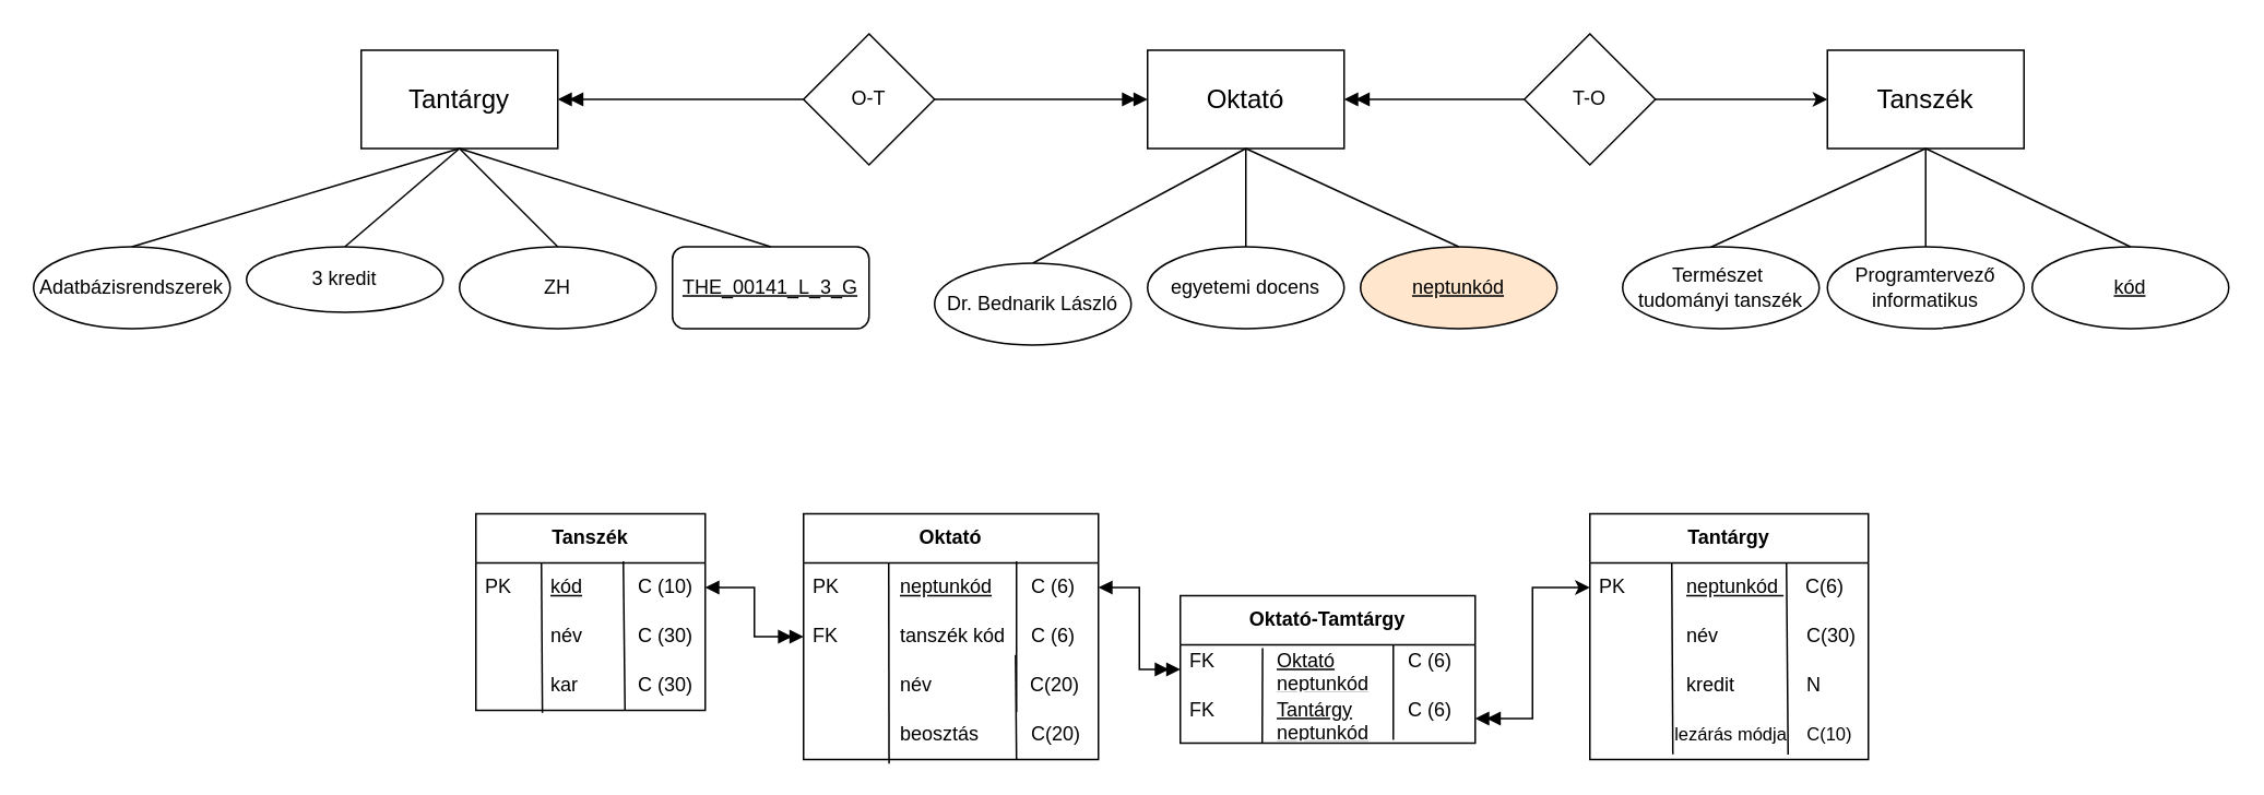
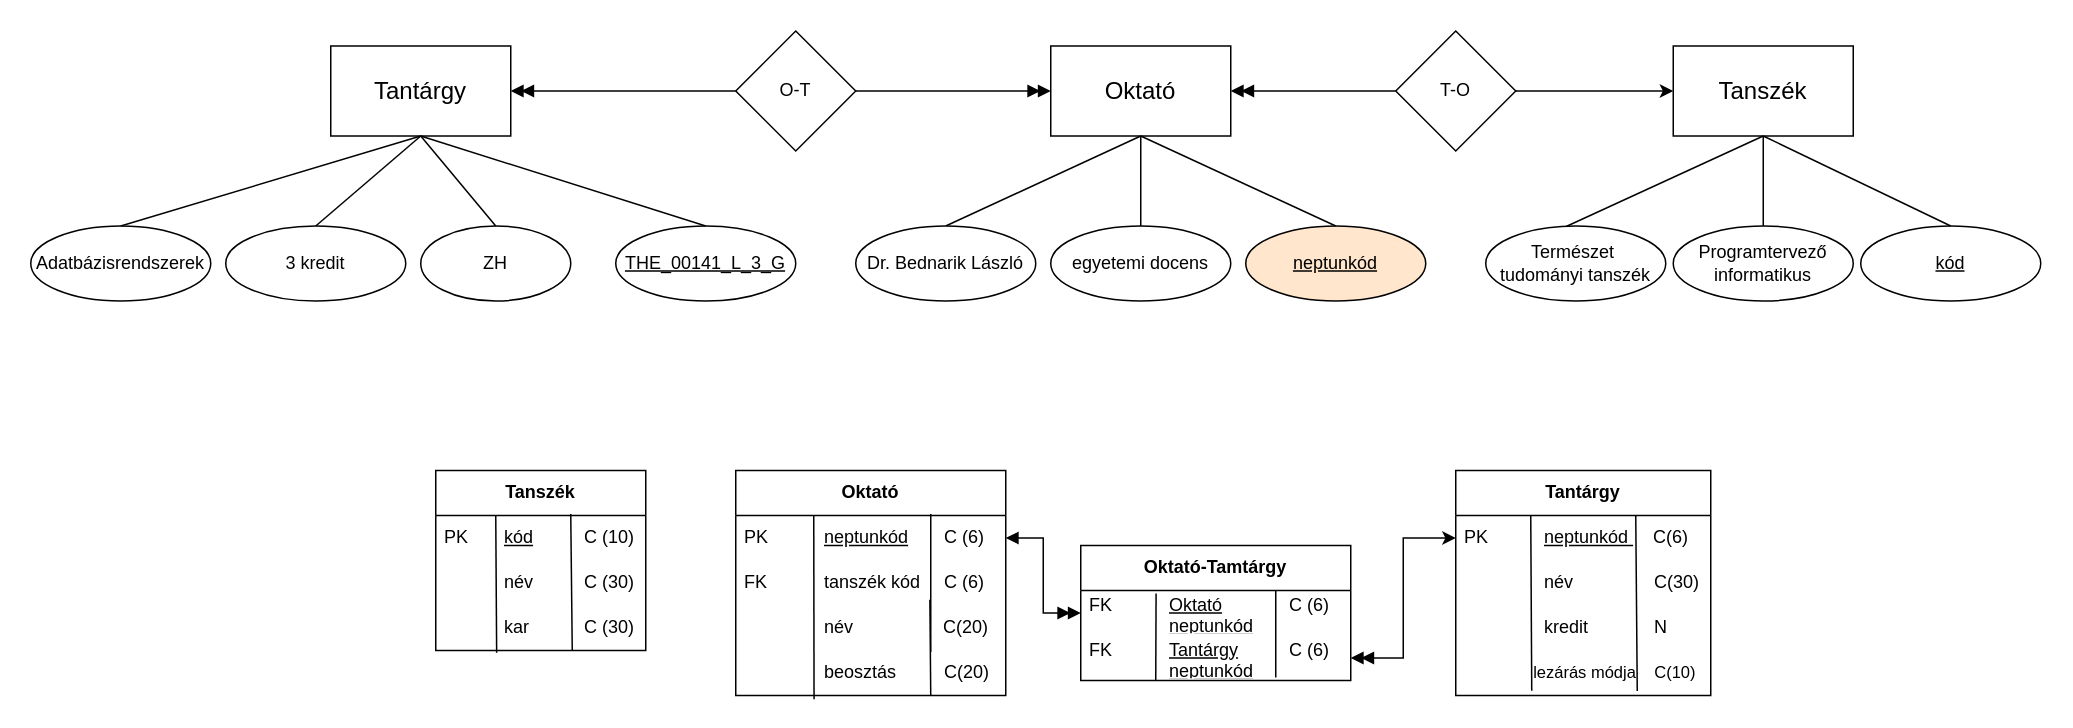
- <mxCell id="6" value="3 kredit" style="ellipse;whiteSpace=wrap;html=1;" vertex="1" parent="1"><mxGeometry x="150" y="150" width="120" height="40" as="geometry" /></mxCell>
+ <mxCell id="6" value="3 kredit" style="ellipse;whiteSpace=wrap;html=1;" vertex="1" parent="1"><mxGeometry x="150" y="150" width="120" height="50" as="geometry" /></mxCell>
- <mxCell id="7" value="ZH" style="ellipse;whiteSpace=wrap;html=1;" vertex="1" parent="1"><mxGeometry x="280" y="150" width="120" height="50" as="geometry" /></mxCell>
+ <mxCell id="7" value="ZH" style="ellipse;whiteSpace=wrap;html=1;" vertex="1" parent="1"><mxGeometry x="280" y="150" width="100" height="50" as="geometry" /></mxCell>
- <mxCell id="8" value="&lt;u&gt;THE_00141_L_3_G&lt;/u&gt;" style="whiteSpace=wrap;html=1;rounded=1;" vertex="1" parent="1"><mxGeometry x="410" y="150" width="120" height="50" as="geometry" /></mxCell>
+ <mxCell id="8" value="&lt;u&gt;THE_00141_L_3_G&lt;/u&gt;" style="ellipse;whiteSpace=wrap;html=1;" vertex="1" parent="1"><mxGeometry x="410" y="150" width="120" height="50" as="geometry" /></mxCell>
- <mxCell id="18" value="Dr. Bednarik László" style="ellipse;whiteSpace=wrap;html=1;" vertex="1" parent="1"><mxGeometry x="570" y="160" width="120" height="50" as="geometry" /></mxCell>
+ <mxCell id="18" value="Dr. Bednarik László" style="ellipse;whiteSpace=wrap;html=1;" vertex="1" parent="1"><mxGeometry x="570" y="150" width="120" height="50" as="geometry" /></mxCell>
- <mxCell id="52" style="edgeStyle=orthogonalEdgeStyle;rounded=0;orthogonalLoop=1;jettySize=auto;html=1;exitX=1;exitY=0.5;exitDx=0;exitDy=0;entryX=0;entryY=0.5;entryDx=0;entryDy=0;startArrow=block;startFill=1;endArrow=doubleBlock;endFill=1;" edge="1" parent="1" source="34" target="41"><mxGeometry relative="1" as="geometry" /></mxCell>
